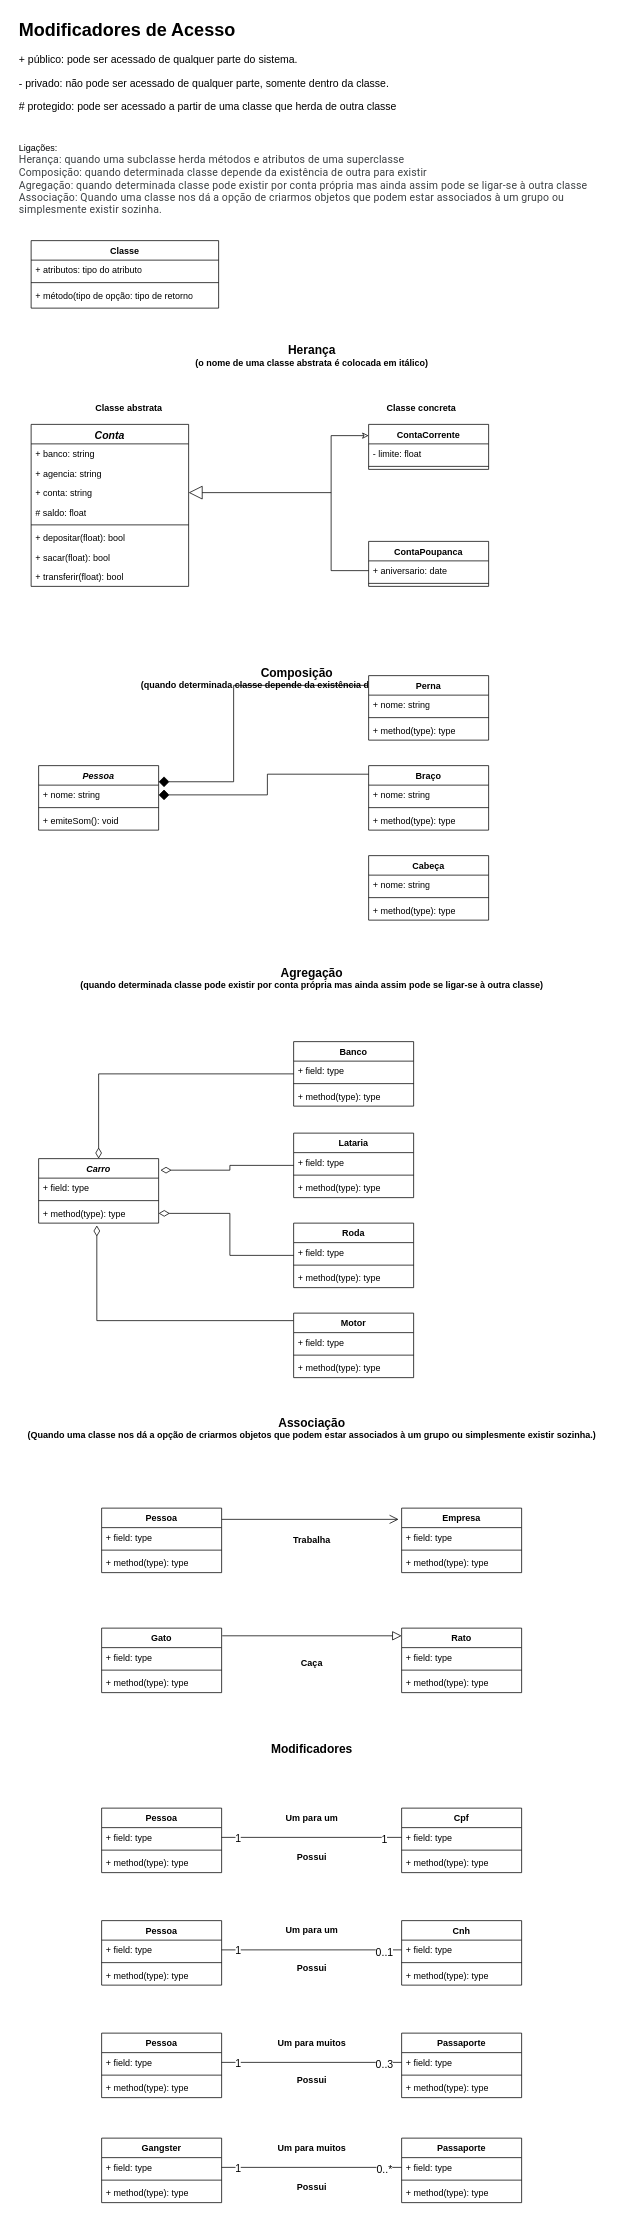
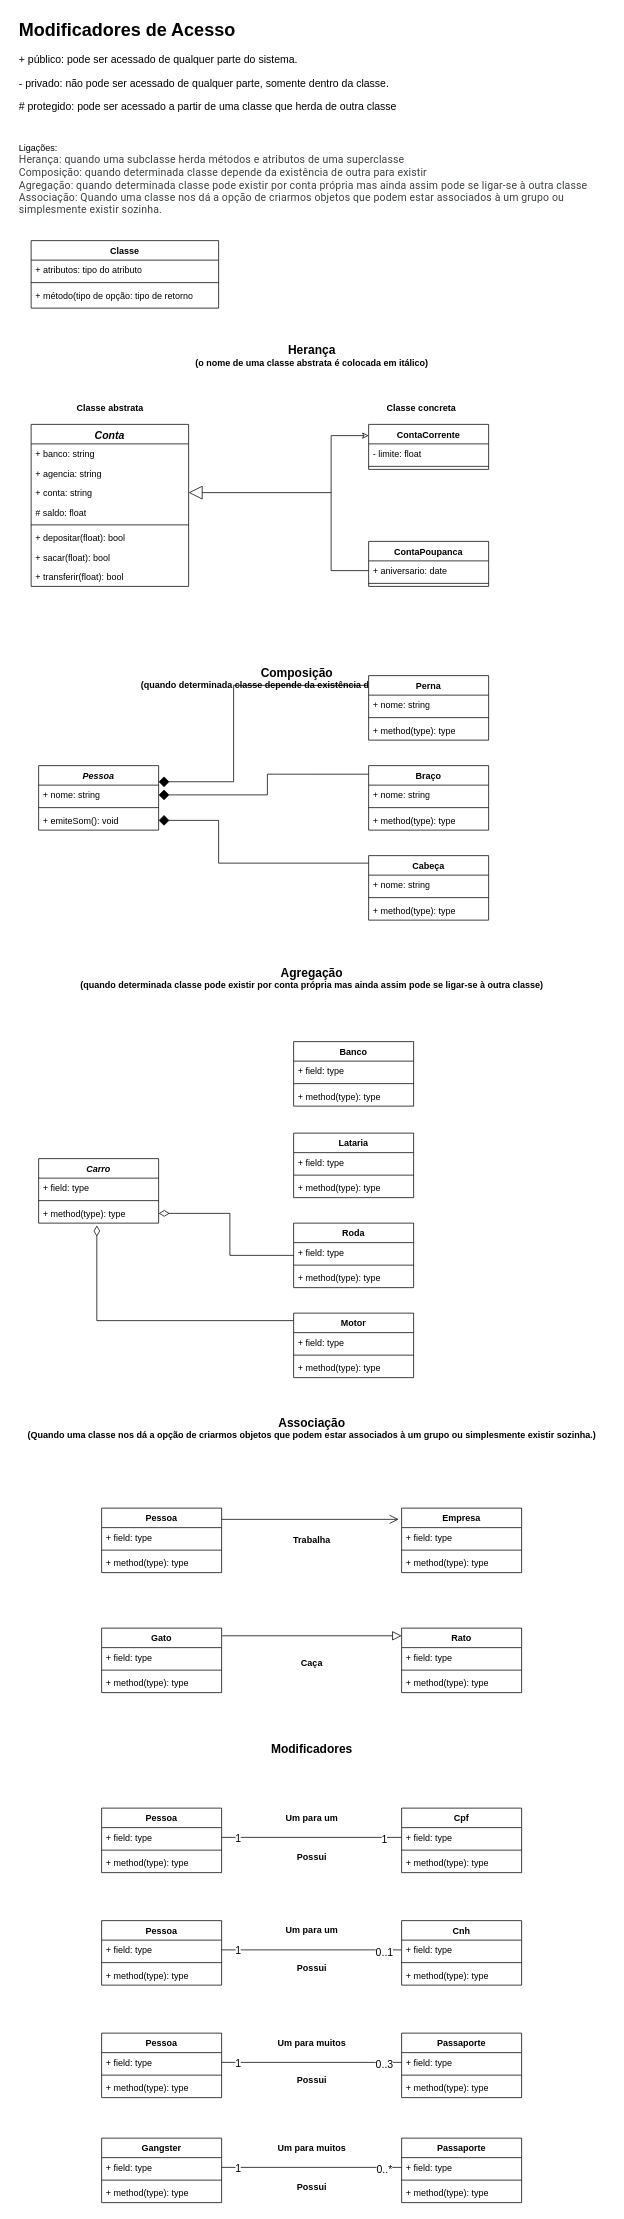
- <mxCell id="24" value="Classe abstrata" style="text;align=center;fontStyle=1;verticalAlign=middle;spacingLeft=3;spacingRight=3;strokeColor=none;rotatable=0;points=[[0,0.5],[1,0.5]];portConstraint=eastwest;html=1;" parent="1" vertex="1"><mxGeometry x="131" y="530" width="80" height="26" as="geometry" /></mxCell>
+ <mxCell id="24" value="Classe abstrata" style="text;align=center;fontStyle=1;verticalAlign=middle;spacingLeft=3;spacingRight=3;strokeColor=none;rotatable=0;points=[[0,0.5],[1,0.5]];portConstraint=eastwest;html=1;" parent="1" vertex="1"><mxGeometry x="106" y="530" width="80" height="26" as="geometry" /></mxCell>
+ <mxCell id="42" style="edgeStyle=orthogonalEdgeStyle;rounded=0;orthogonalLoop=1;jettySize=auto;html=1;entryX=1;entryY=0.5;entryDx=0;entryDy=0;endArrow=diamond;endFill=1;strokeWidth=1;jumpSize=6;endSize=12;" edge="1" parent="1" source="43" target="31"><mxGeometry relative="1" as="geometry"><Array as="points"><mxPoint x="291" y="1150" /><mxPoint x="291" y="1093" /></Array></mxGeometry></mxCell>
- <mxCell id="52" style="edgeStyle=orthogonalEdgeStyle;rounded=0;orthogonalLoop=1;jettySize=auto;html=1;entryX=0.5;entryY=0;entryDx=0;entryDy=0;endArrow=diamondThin;endFill=0;endSize=12;" edge="1" parent="1" source="53" target="48"><mxGeometry relative="1" as="geometry" /></mxCell>
- <mxCell id="67" style="edgeStyle=orthogonalEdgeStyle;rounded=0;orthogonalLoop=1;jettySize=auto;html=1;entryX=1.015;entryY=0.179;entryDx=0;entryDy=0;entryPerimeter=0;endArrow=diamondThin;endFill=0;endSize=12;" edge="1" parent="1" source="68" target="48"><mxGeometry relative="1" as="geometry" /></mxCell>
